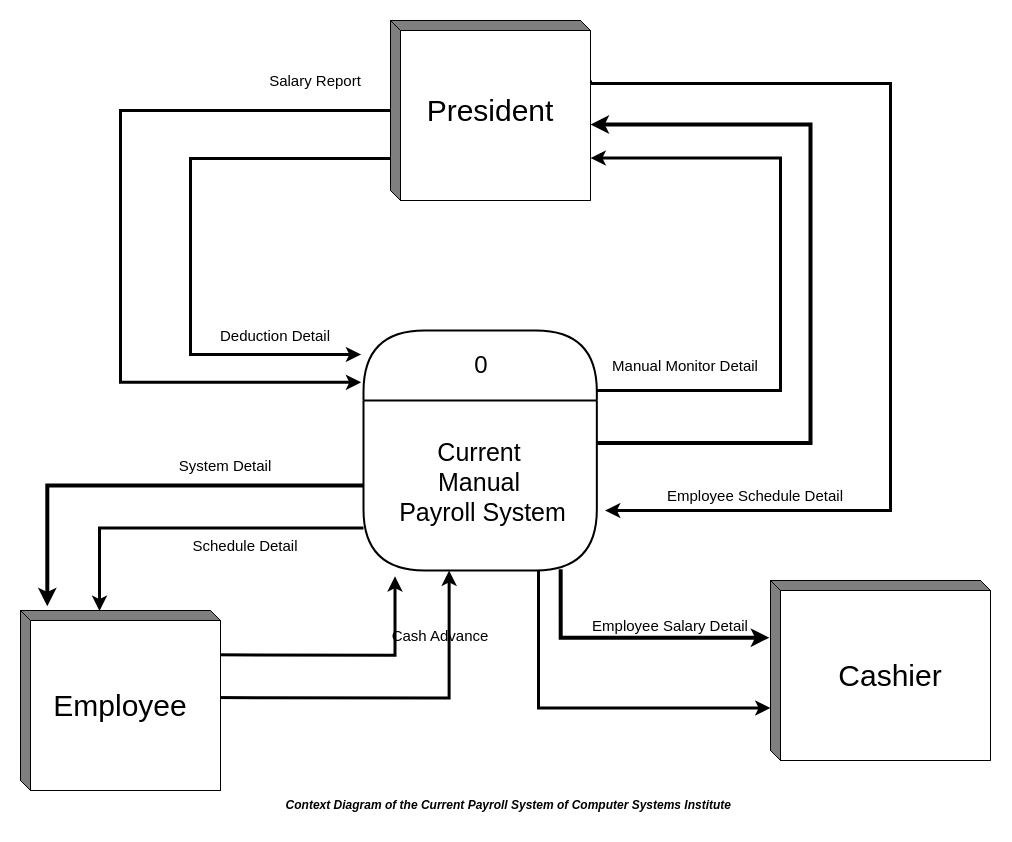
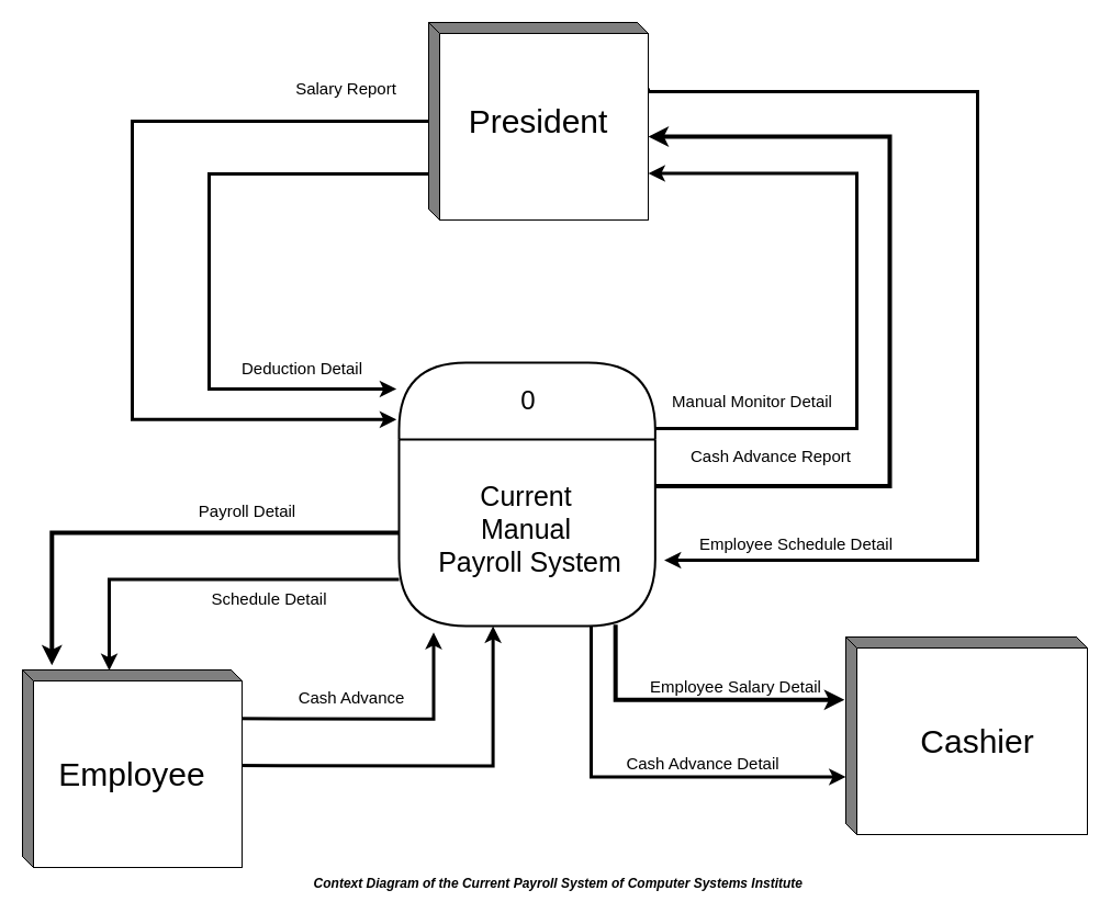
+ <mxCell id="13" value="&lt;font style=&quot;font-size: 15px;&quot;&gt;Cash Advance Report&lt;/font&gt;" style="text;strokeColor=none;align=center;fillColor=none;html=1;verticalAlign=middle;whiteSpace=wrap;rounded=0;" parent="1" vertex="1"><mxGeometry x="621.5" y="400" width="160" height="30" as="geometry" /></mxCell>
- <mxCell id="11" value="&lt;font style=&quot;font-size: 15px;&quot;&gt;System Detail&lt;/font&gt;" style="text;strokeColor=none;align=center;fillColor=none;html=1;verticalAlign=middle;whiteSpace=wrap;rounded=0;" parent="1" vertex="1"><mxGeometry x="160" y="450" width="130" height="30" as="geometry" /></mxCell>
+ <mxCell id="11" value="&lt;font style=&quot;font-size: 15px;&quot;&gt;Payroll Detail&lt;/font&gt;" style="text;strokeColor=none;align=center;fillColor=none;html=1;verticalAlign=middle;whiteSpace=wrap;rounded=0;" parent="1" vertex="1"><mxGeometry x="160" y="450" width="130" height="30" as="geometry" /></mxCell>
- <mxCell id="17" value="&lt;font style=&quot;font-size: 15px;&quot;&gt;Employee Schedule Detail&lt;/font&gt;" style="text;strokeColor=none;align=center;fillColor=none;html=1;verticalAlign=middle;whiteSpace=wrap;rounded=0;" parent="1" vertex="1"><mxGeometry x="660" y="480" width="190" height="30" as="geometry" /></mxCell>
+ <mxCell id="17" value="&lt;font style=&quot;font-size: 15px;&quot;&gt;Employee Schedule Detail&lt;/font&gt;" style="text;strokeColor=none;align=center;fillColor=none;html=1;verticalAlign=middle;whiteSpace=wrap;rounded=0;" parent="1" vertex="1"><mxGeometry x="630" y="480" width="190" height="30" as="geometry" /></mxCell>
- <mxCell id="26" value="&lt;font style=&quot;font-size: 15px;&quot;&gt;Cash Advance&lt;/font&gt;" style="text;strokeColor=none;align=center;fillColor=none;html=1;verticalAlign=middle;whiteSpace=wrap;rounded=0;" vertex="1" parent="1"><mxGeometry x="360" y="620" width="160" height="30" as="geometry" /></mxCell>
+ <mxCell id="26" value="&lt;font style=&quot;font-size: 15px;&quot;&gt;Cash Advance&lt;/font&gt;" style="text;strokeColor=none;align=center;fillColor=none;html=1;verticalAlign=middle;whiteSpace=wrap;rounded=0;" vertex="1" parent="1"><mxGeometry x="240" y="620" width="160" height="30" as="geometry" /></mxCell>
+ <mxCell id="9" value="&lt;font style=&quot;font-size: 15px;&quot;&gt;Cash Advance Detail&lt;/font&gt;" style="text;strokeColor=none;align=center;fillColor=none;html=1;verticalAlign=middle;whiteSpace=wrap;rounded=0;" parent="1" vertex="1"><mxGeometry x="560" y="680" width="160" height="30" as="geometry" /></mxCell>
